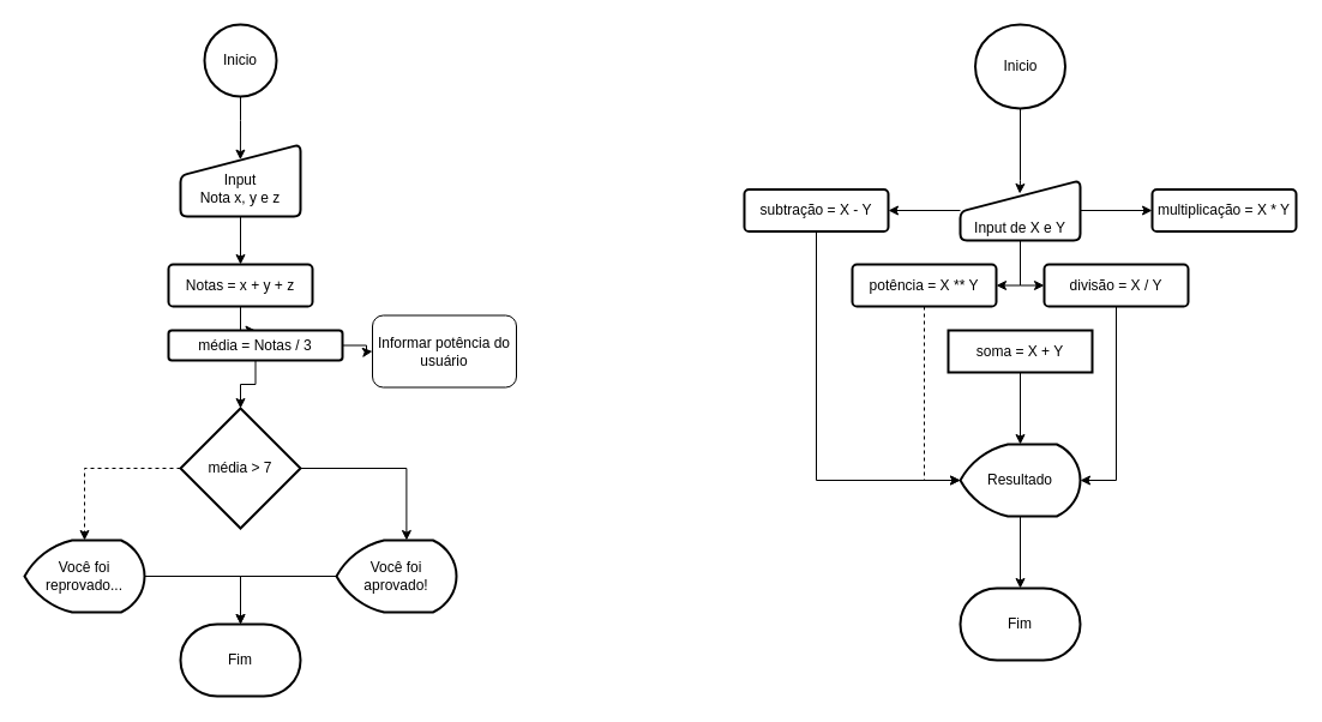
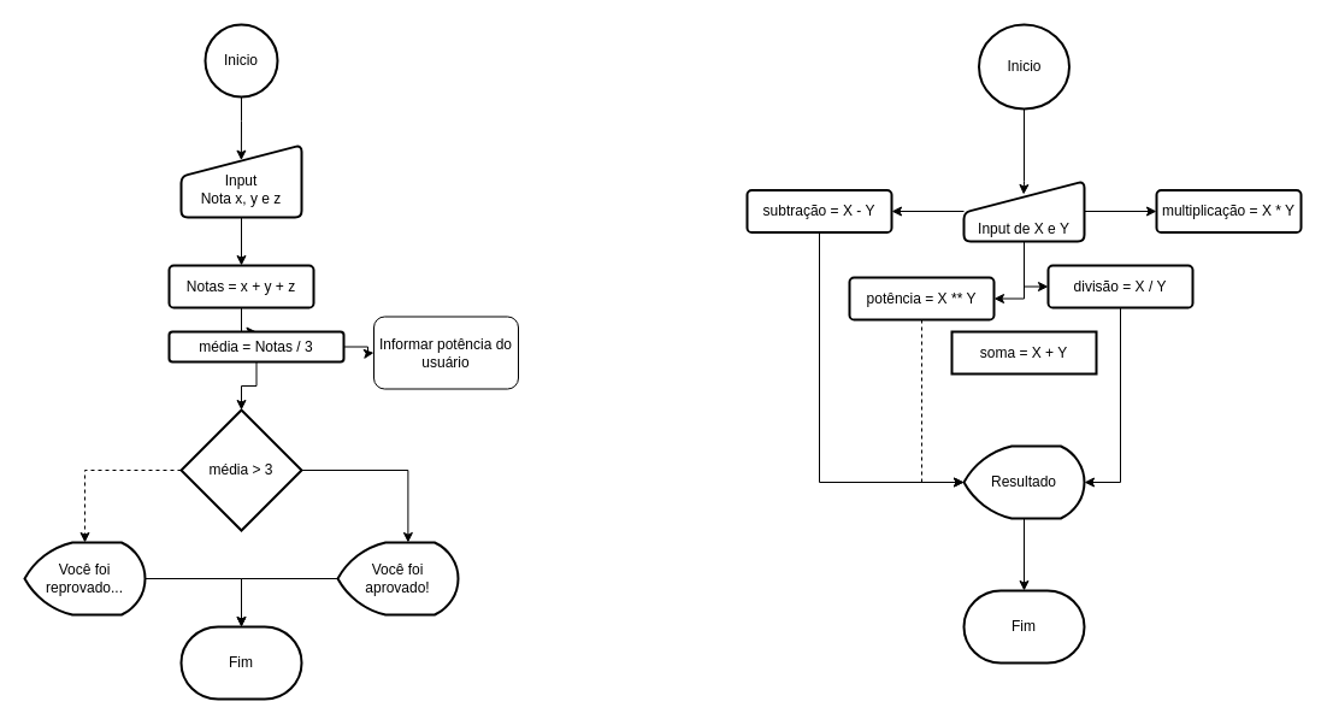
- <mxCell id="21" value="potência = X ** Y" style="whiteSpace=wrap;html=1;rounded=1;strokeWidth=2;arcSize=11;direction=west;" vertex="1" parent="1"><mxGeometry x="710" y="220" width="120" height="35" as="geometry" /></mxCell>
+ <mxCell id="21" value="potência = X ** Y" style="whiteSpace=wrap;html=1;rounded=1;strokeWidth=2;arcSize=11;direction=west;" vertex="1" parent="1"><mxGeometry x="705" y="230" width="120" height="35" as="geometry" /></mxCell>
- <mxCell id="10" style="edgeStyle=orthogonalEdgeStyle;rounded=0;orthogonalLoop=1;jettySize=auto;html=1;entryX=0.5;entryY=0;entryDx=0;entryDy=0;entryPerimeter=0;" edge="1" parent="1" source="11" target="13"><mxGeometry relative="1" as="geometry"><mxPoint x="840" y="330" as="targetPoint" /></mxGeometry></mxCell>
- <mxCell id="33" value="média &amp;gt; 7" style="strokeWidth=2;html=1;shape=mxgraph.flowchart.decision;whiteSpace=wrap;" vertex="1" parent="1"><mxGeometry x="150" y="340" width="100" height="100" as="geometry" /></mxCell>
+ <mxCell id="33" value="média &amp;gt; 3" style="strokeWidth=2;html=1;shape=mxgraph.flowchart.decision;whiteSpace=wrap;" vertex="1" parent="1"><mxGeometry x="150" y="340" width="100" height="100" as="geometry" /></mxCell>
